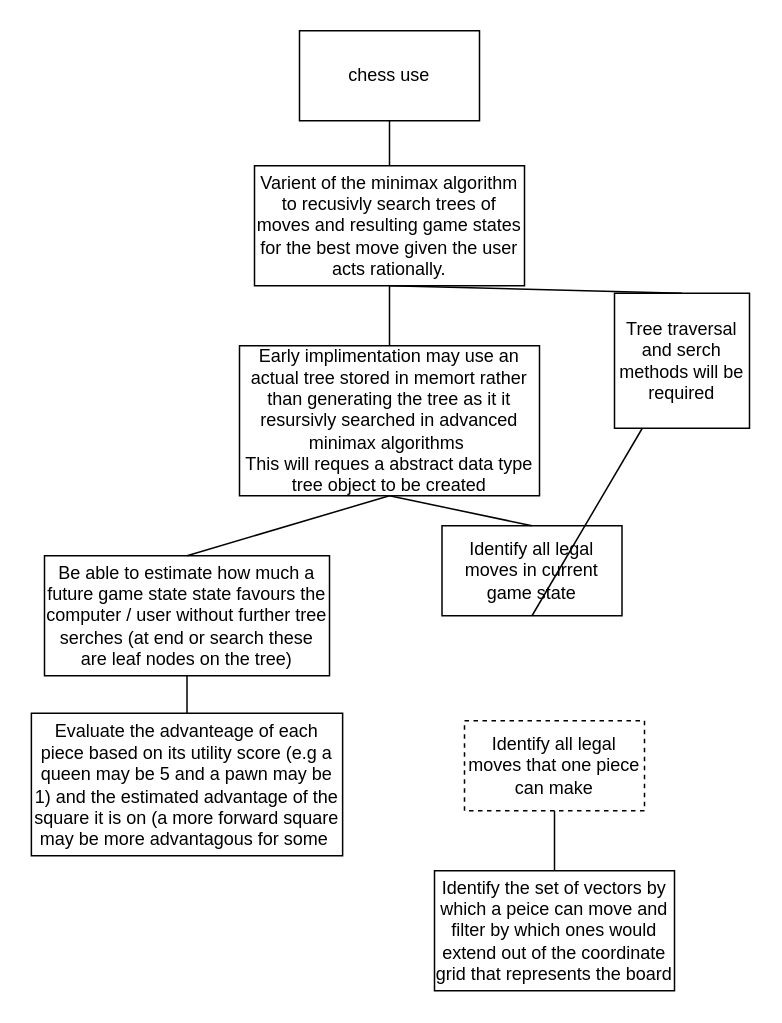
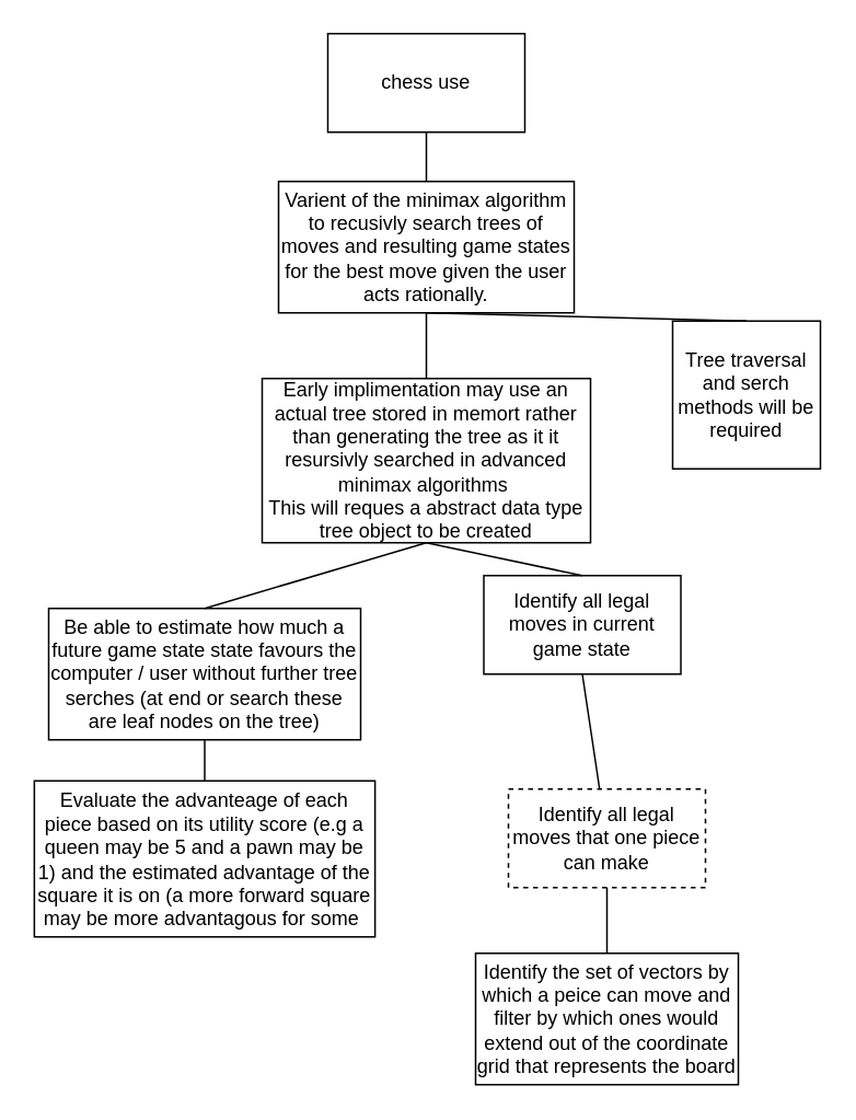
- <mxCell id="16" value="" style="endArrow=none;html=1;rounded=0;exitX=0.5;exitY=1;exitDx=0;exitDy=0;" edge="1" parent="1" source="3" target="10"><mxGeometry width="50" height="50" relative="1" as="geometry"><mxPoint x="499" y="200" as="sourcePoint" /><mxPoint x="499" y="130" as="targetPoint" /></mxGeometry></mxCell>
+ <mxCell id="16" value="" style="endArrow=none;html=1;rounded=0;exitX=0.5;exitY=1;exitDx=0;exitDy=0;" edge="1" parent="1" source="3" target="4"><mxGeometry width="50" height="50" relative="1" as="geometry"><mxPoint x="499" y="200" as="sourcePoint" /><mxPoint x="499" y="130" as="targetPoint" /></mxGeometry></mxCell>
